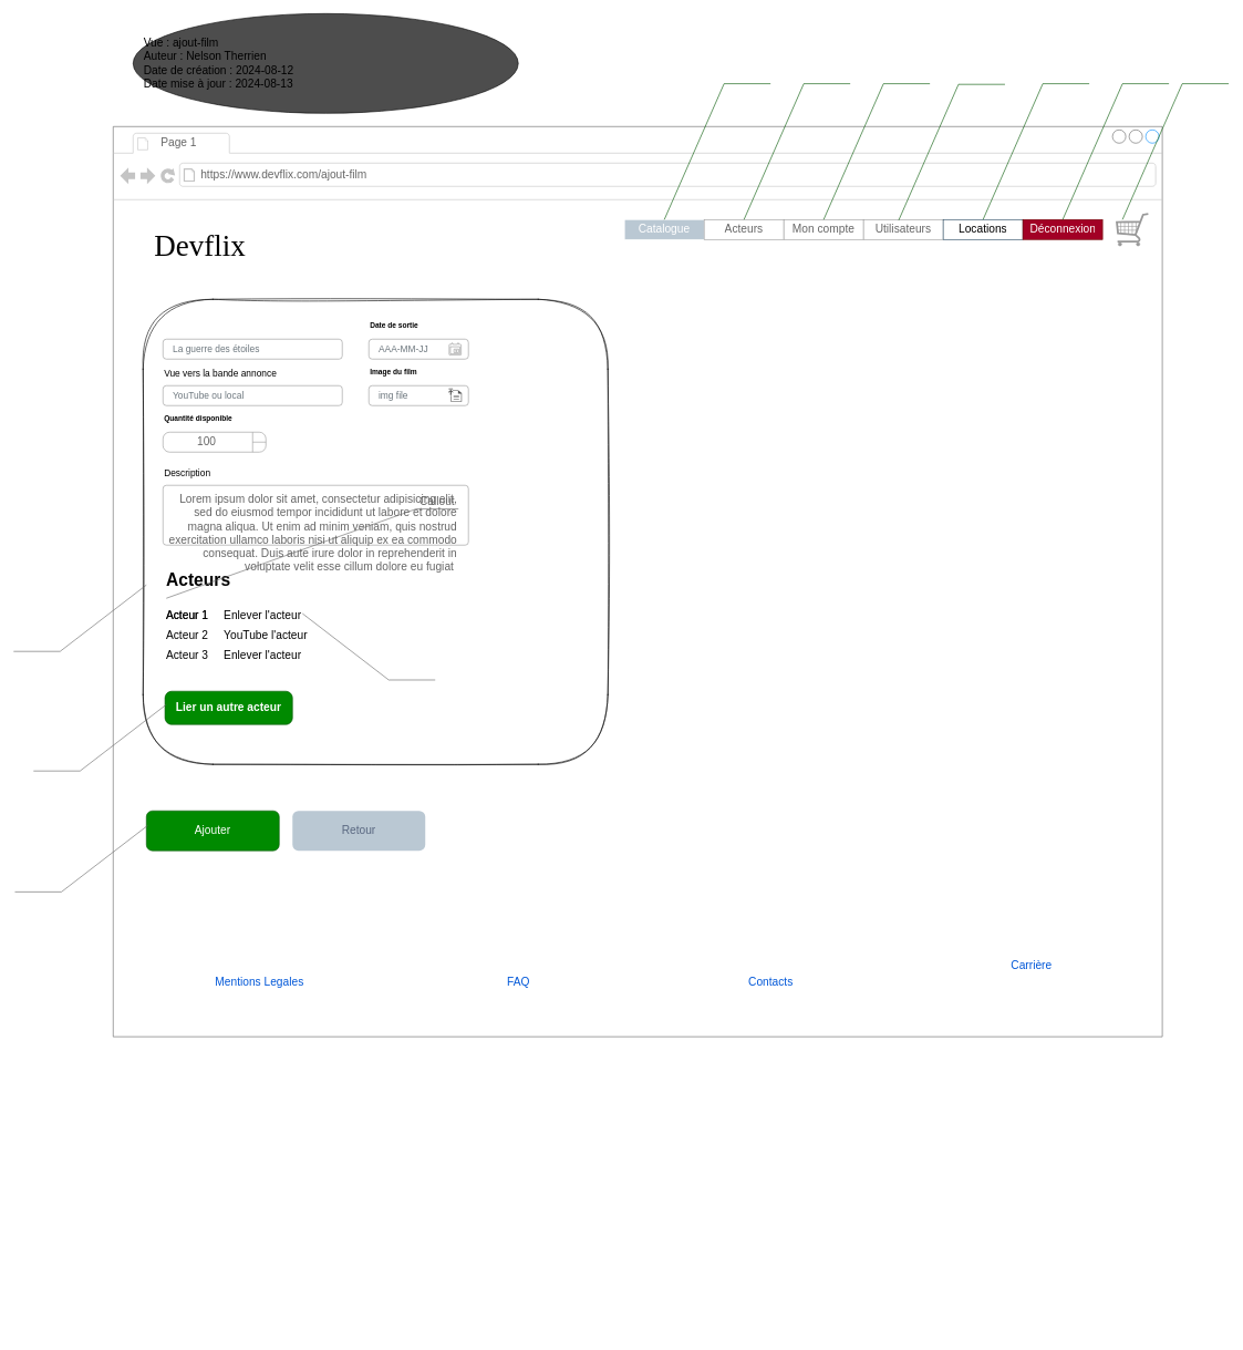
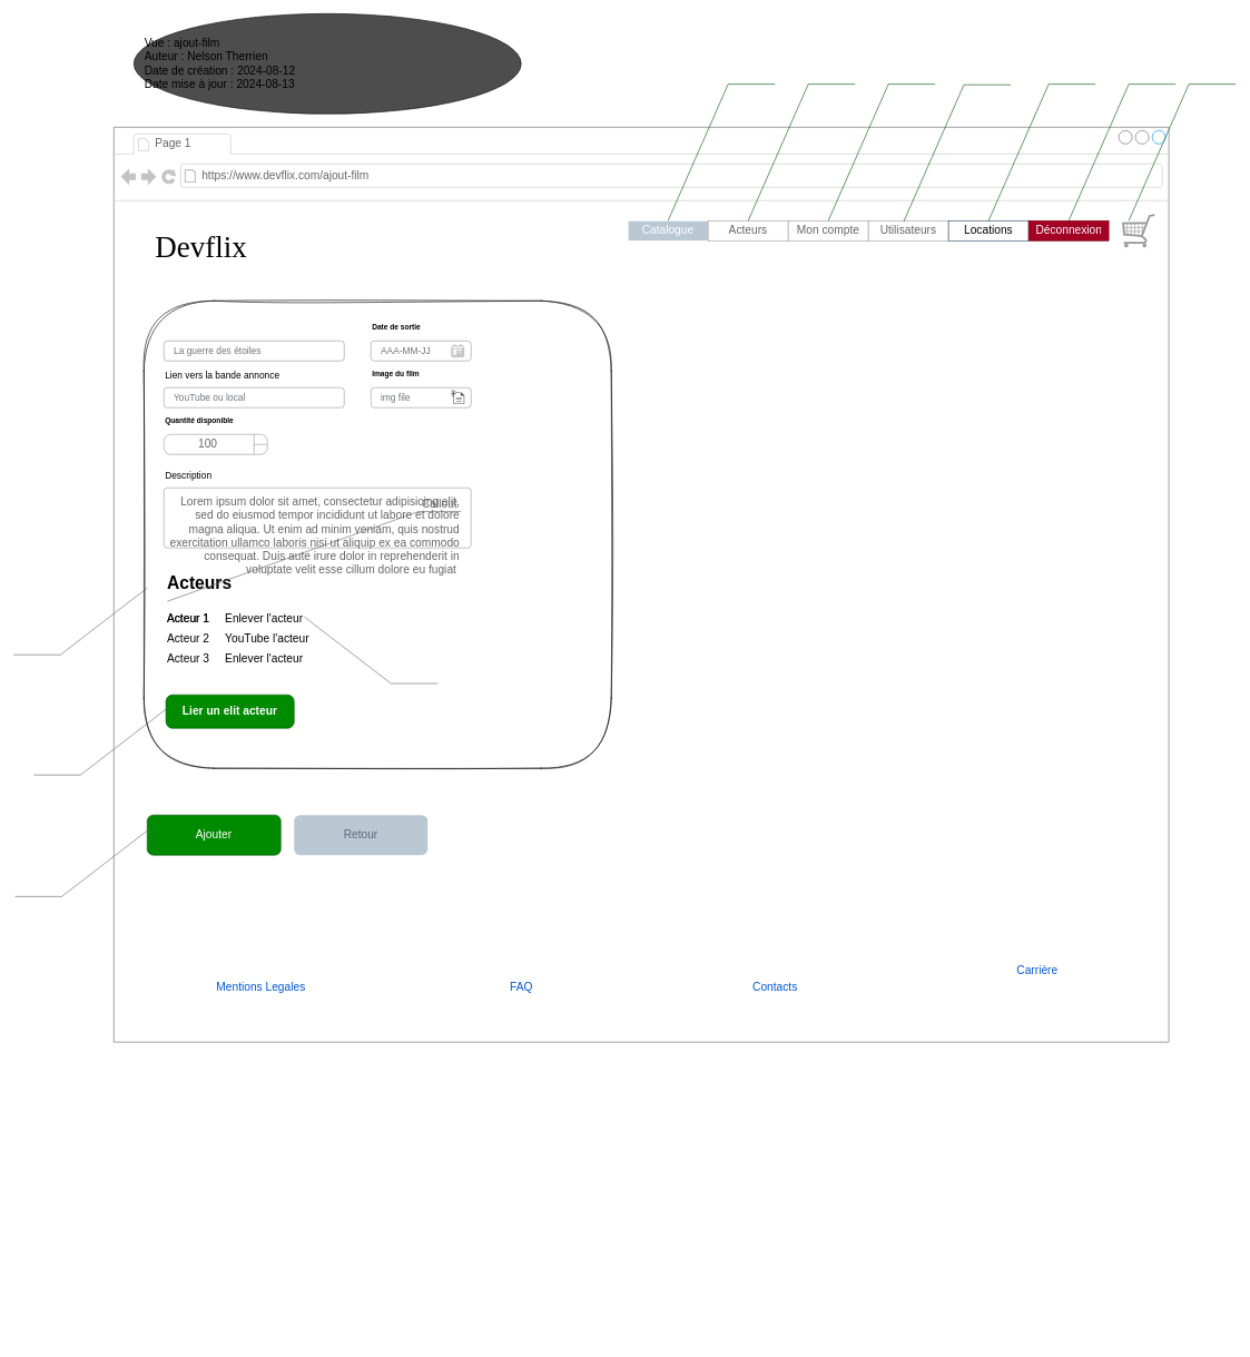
- <mxCell id="4" value="Page 1" style="strokeWidth=1;shadow=0;dashed=0;align=center;html=1;shape=mxgraph.mockup.containers.anchor;fontSize=17;fontColor=#666666;align=left;whiteSpace=wrap;" parent="2" vertex="1"><mxGeometry x="70" y="12" width="110" height="26" as="geometry" /></mxCell>
+ <mxCell id="4" value="Page 1" style="strokeWidth=1;shadow=0;dashed=0;align=center;html=1;shape=mxgraph.mockup.containers.anchor;fontSize=17;fontColor=#666666;align=left;whiteSpace=wrap;" parent="2" vertex="1"><mxGeometry x="60" y="12" width="110" height="26" as="geometry" /></mxCell>
- <mxCell id="13" value="Vue vers la bande annonce" style="fillColor=none;strokeColor=none;align=left;fontSize=14;" parent="12" vertex="1"><mxGeometry width="260" height="40" as="geometry" /></mxCell>
+ <mxCell id="13" value="Lien vers la bande annonce" style="fillColor=none;strokeColor=none;align=left;fontSize=14;" parent="12" vertex="1"><mxGeometry width="260" height="40" as="geometry" /></mxCell>
- <mxCell id="28" value="Lier un autre acteur" style="strokeWidth=1;shadow=0;dashed=0;align=center;html=1;shape=mxgraph.mockup.buttons.button;strokeColor=#005700;fontColor=#ffffff;mainText=;buttonStyle=round;fontSize=17;fontStyle=1;fillColor=#008a00;whiteSpace=wrap;" parent="2" vertex="1"><mxGeometry x="78" y="850" width="192" height="50" as="geometry" /></mxCell>
+ <mxCell id="28" value="Lier un elit acteur" style="strokeWidth=1;shadow=0;dashed=0;align=center;html=1;shape=mxgraph.mockup.buttons.button;strokeColor=#005700;fontColor=#ffffff;mainText=;buttonStyle=round;fontSize=17;fontStyle=1;fillColor=#008a00;whiteSpace=wrap;" parent="2" vertex="1"><mxGeometry x="78" y="850" width="192" height="50" as="geometry" /></mxCell>
